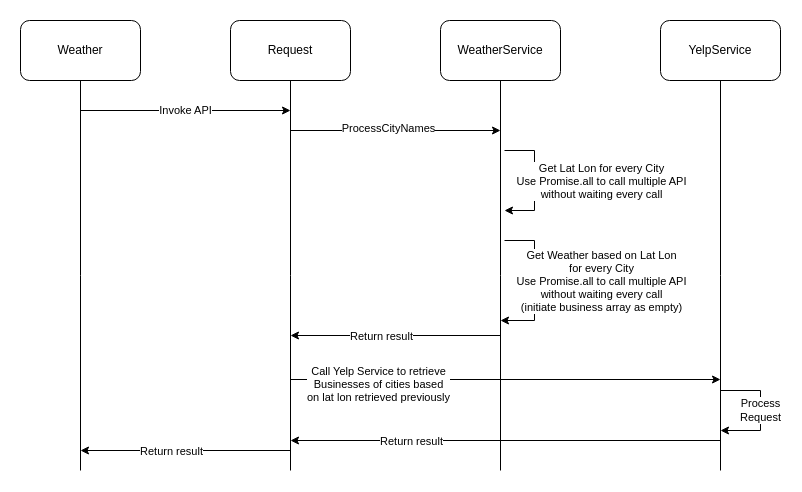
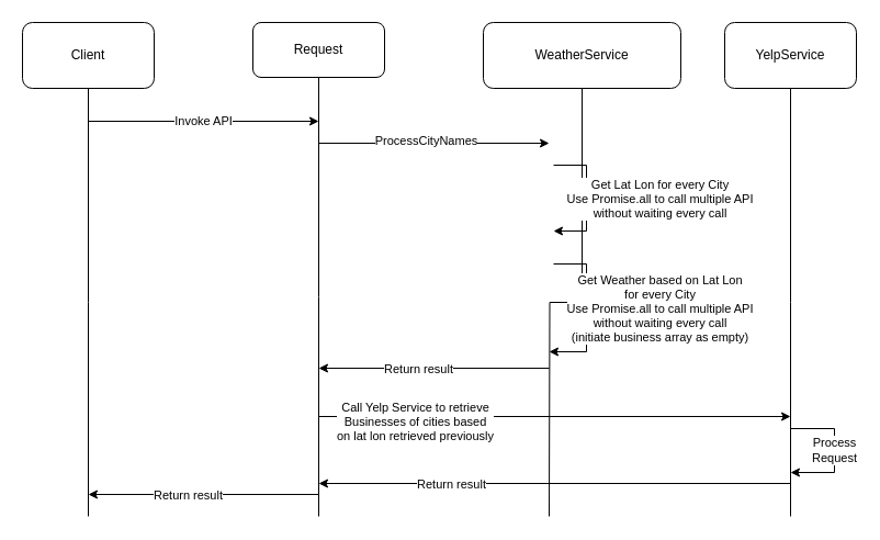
- <mxCell id="22" value="Weather" style="rounded=1;whiteSpace=wrap;html=1;" vertex="1" parent="1"><mxGeometry x="20" y="20" width="120" height="60" as="geometry" /></mxCell>
+ <mxCell id="22" value="Client" style="rounded=1;whiteSpace=wrap;html=1;" vertex="1" parent="1"><mxGeometry x="20" y="20" width="120" height="60" as="geometry" /></mxCell>
- <mxCell id="3" value="Request" style="rounded=1;whiteSpace=wrap;html=1;" vertex="1" parent="1"><mxGeometry x="230" y="20" width="120" height="60" as="geometry" /></mxCell>
+ <mxCell id="3" value="Request" style="rounded=1;whiteSpace=wrap;html=1;" vertex="1" parent="1"><mxGeometry x="230" y="20" width="120" height="50" as="geometry" /></mxCell>
- <mxCell id="5" value="WeatherService" style="rounded=1;whiteSpace=wrap;html=1;" vertex="1" parent="1"><mxGeometry x="440" y="20" width="120" height="60" as="geometry" /></mxCell>
+ <mxCell id="5" value="WeatherService" style="rounded=1;whiteSpace=wrap;html=1;" vertex="1" parent="1"><mxGeometry x="440" y="20" width="180" height="60" as="geometry" /></mxCell>
